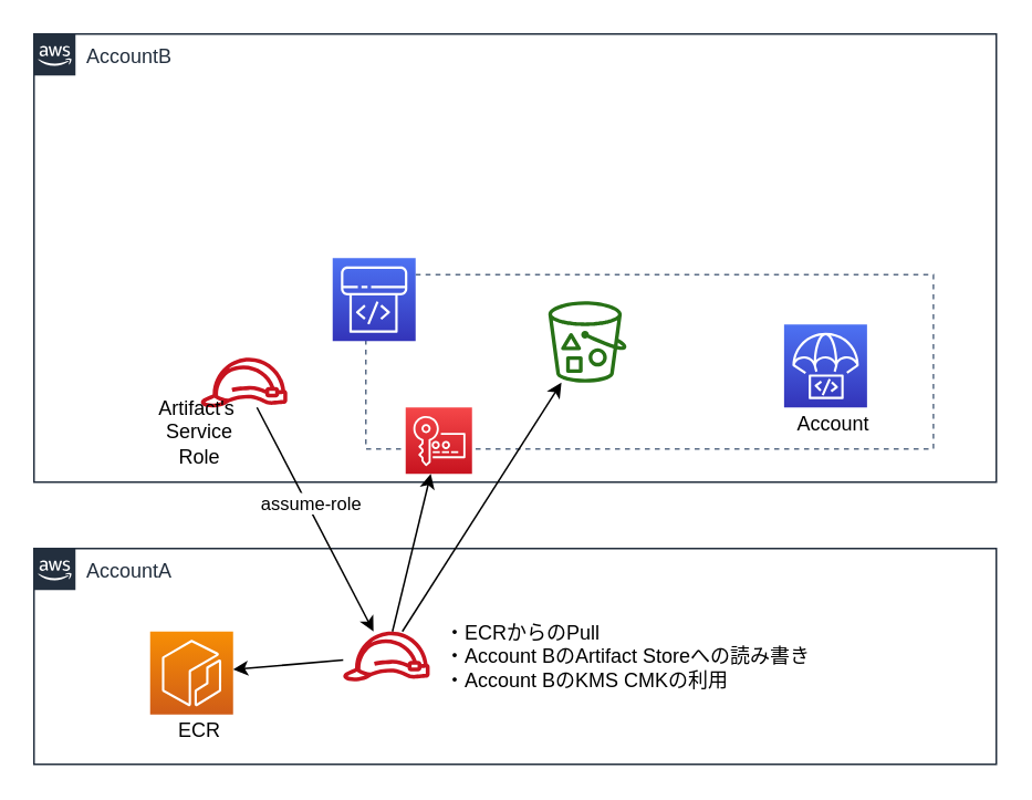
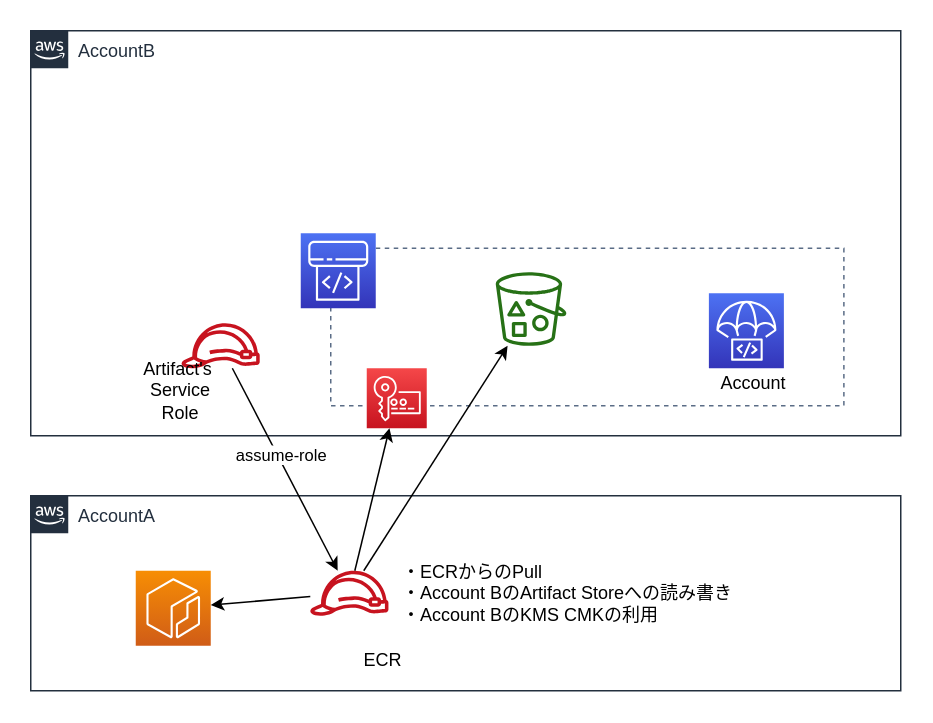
- <mxCell id="10" value="ECR" style="text;html=1;strokeColor=none;fillColor=none;align=center;verticalAlign=middle;whiteSpace=wrap;rounded=0;" vertex="1" parent="1"><mxGeometry x="100" y="430" width="40" height="20" as="geometry" /></mxCell>
+ <mxCell id="10" value="ECR" style="text;html=1;strokeColor=none;fillColor=none;align=center;verticalAlign=middle;whiteSpace=wrap;rounded=0;" vertex="1" parent="1"><mxGeometry x="235" y="430" width="40" height="20" as="geometry" /></mxCell>
